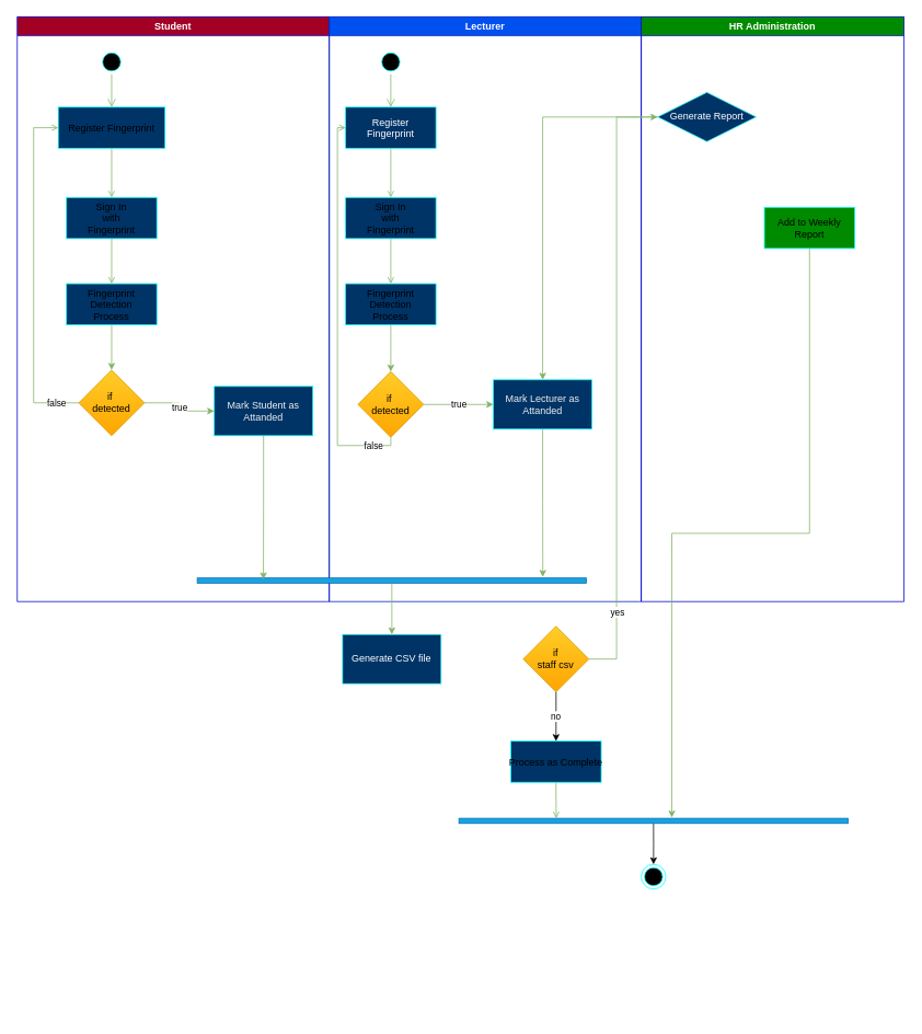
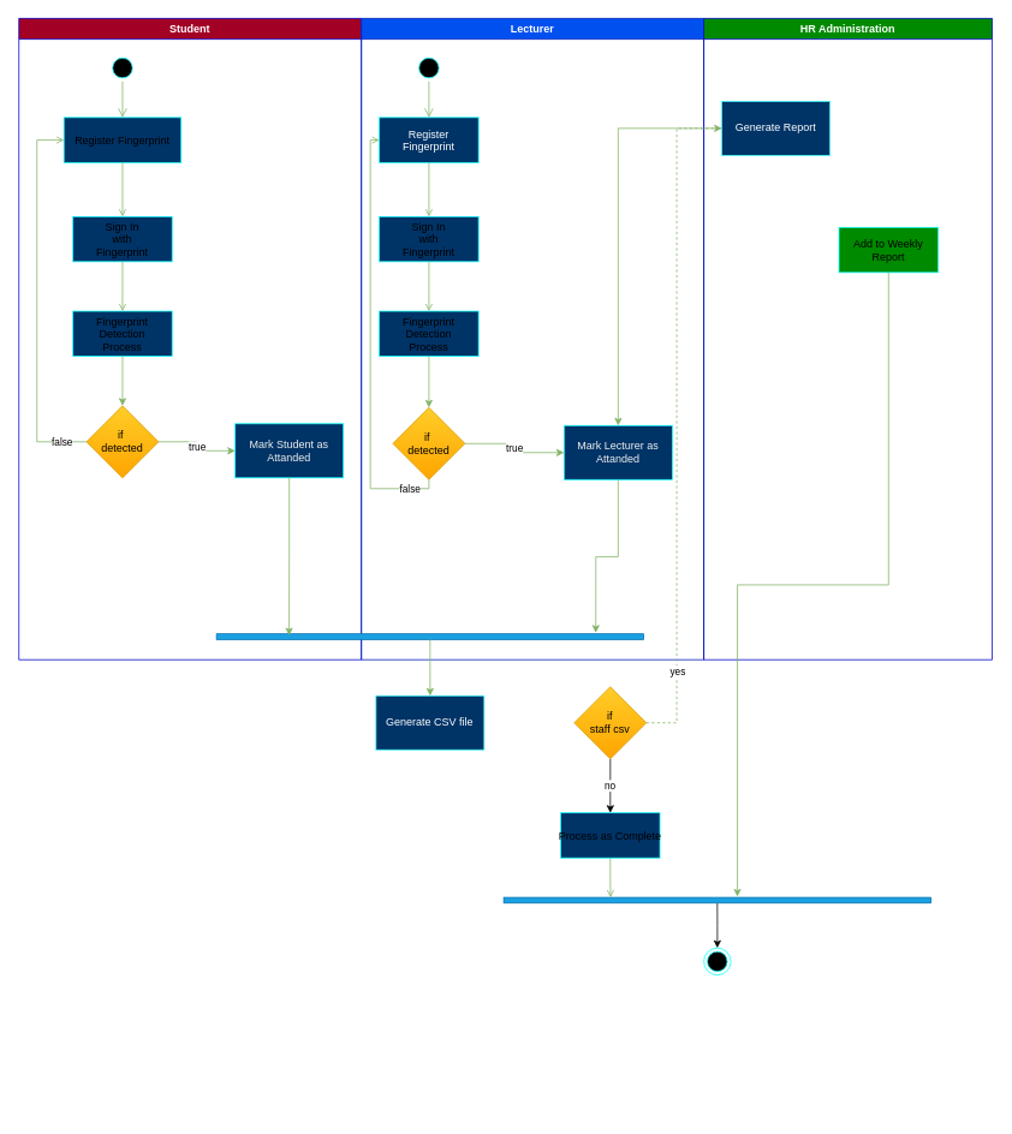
- <mxCell id="34" value="Generate Report" style="rhombus;whiteSpace=wrap;html=1;fillColor=#003366;strokeColor=#33FFFF;fontColor=#ffffff;" vertex="1" parent="32"><mxGeometry x="19.995" y="92.0" width="120" height="60" as="geometry" /></mxCell>
+ <mxCell id="34" value="Generate Report" style="whiteSpace=wrap;html=1;fillColor=#003366;strokeColor=#33FFFF;fontColor=#ffffff;" vertex="1" parent="32"><mxGeometry x="19.995" y="92.0" width="120" height="60" as="geometry" /></mxCell>
- <mxCell id="39" value="" style="edgeStyle=orthogonalEdgeStyle;rounded=0;orthogonalLoop=1;jettySize=auto;html=1;fillColor=#d5e8d4;gradientColor=#97d077;strokeColor=#82b366;" edge="1" parent="1" source="42" target="34"><mxGeometry relative="1" as="geometry"><Array as="points"><mxPoint x="750" y="802" /><mxPoint x="750" y="142" /></Array></mxGeometry></mxCell>
+ <mxCell id="39" value="" style="edgeStyle=orthogonalEdgeStyle;rounded=0;orthogonalLoop=1;jettySize=auto;html=1;fillColor=#d5e8d4;gradientColor=#97d077;strokeColor=#82b366;dashed=1;" edge="1" parent="1" source="42" target="34"><mxGeometry relative="1" as="geometry"><Array as="points"><mxPoint x="750" y="802" /><mxPoint x="750" y="142" /></Array></mxGeometry></mxCell>
- <mxCell id="27" value="Mark Lecturer as&lt;br&gt;Attanded" style="whiteSpace=wrap;html=1;fillColor=#003366;strokeColor=#00FFFF;fontColor=rgb(240, 240, 240);" vertex="1" parent="16"><mxGeometry x="200" y="442" width="120" height="60" as="geometry" /></mxCell>
+ <mxCell id="27" value="Mark Lecturer as&lt;br&gt;Attanded" style="whiteSpace=wrap;html=1;fillColor=#003366;strokeColor=#00FFFF;fontColor=rgb(240, 240, 240);" vertex="1" parent="16"><mxGeometry x="225" y="452" width="120" height="60" as="geometry" /></mxCell>
